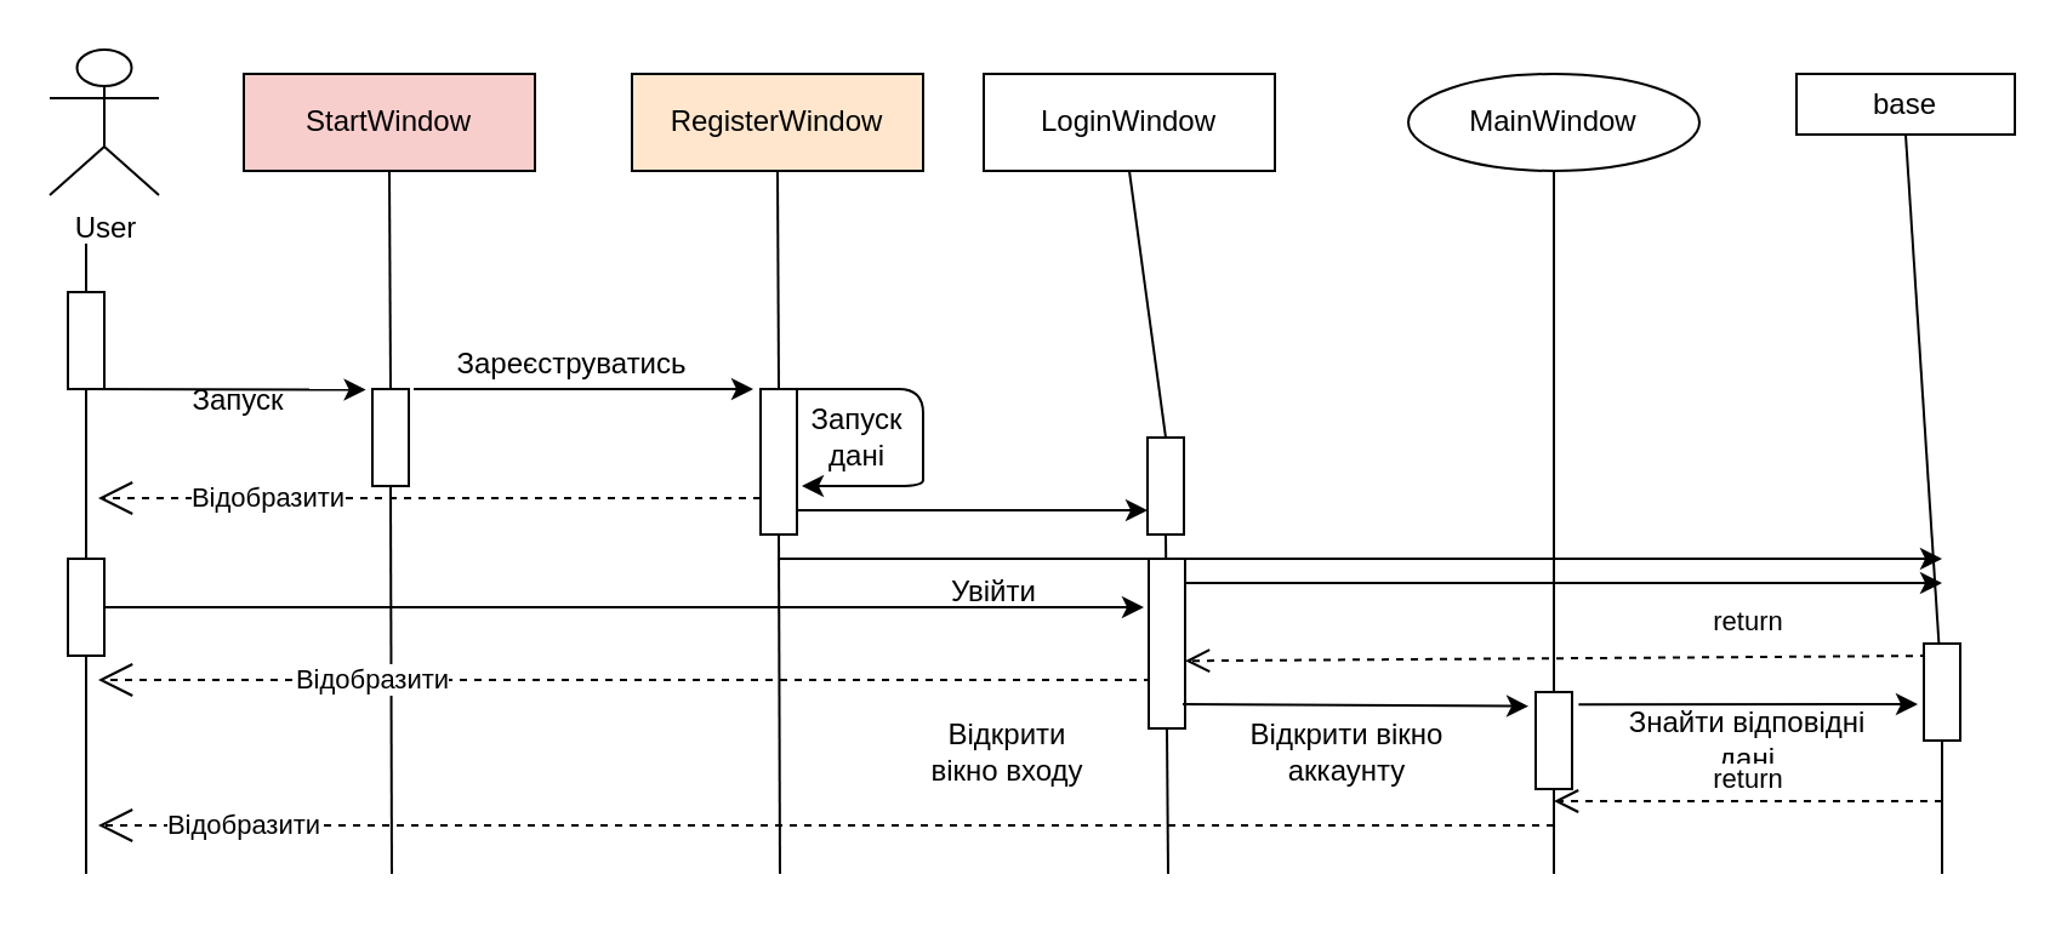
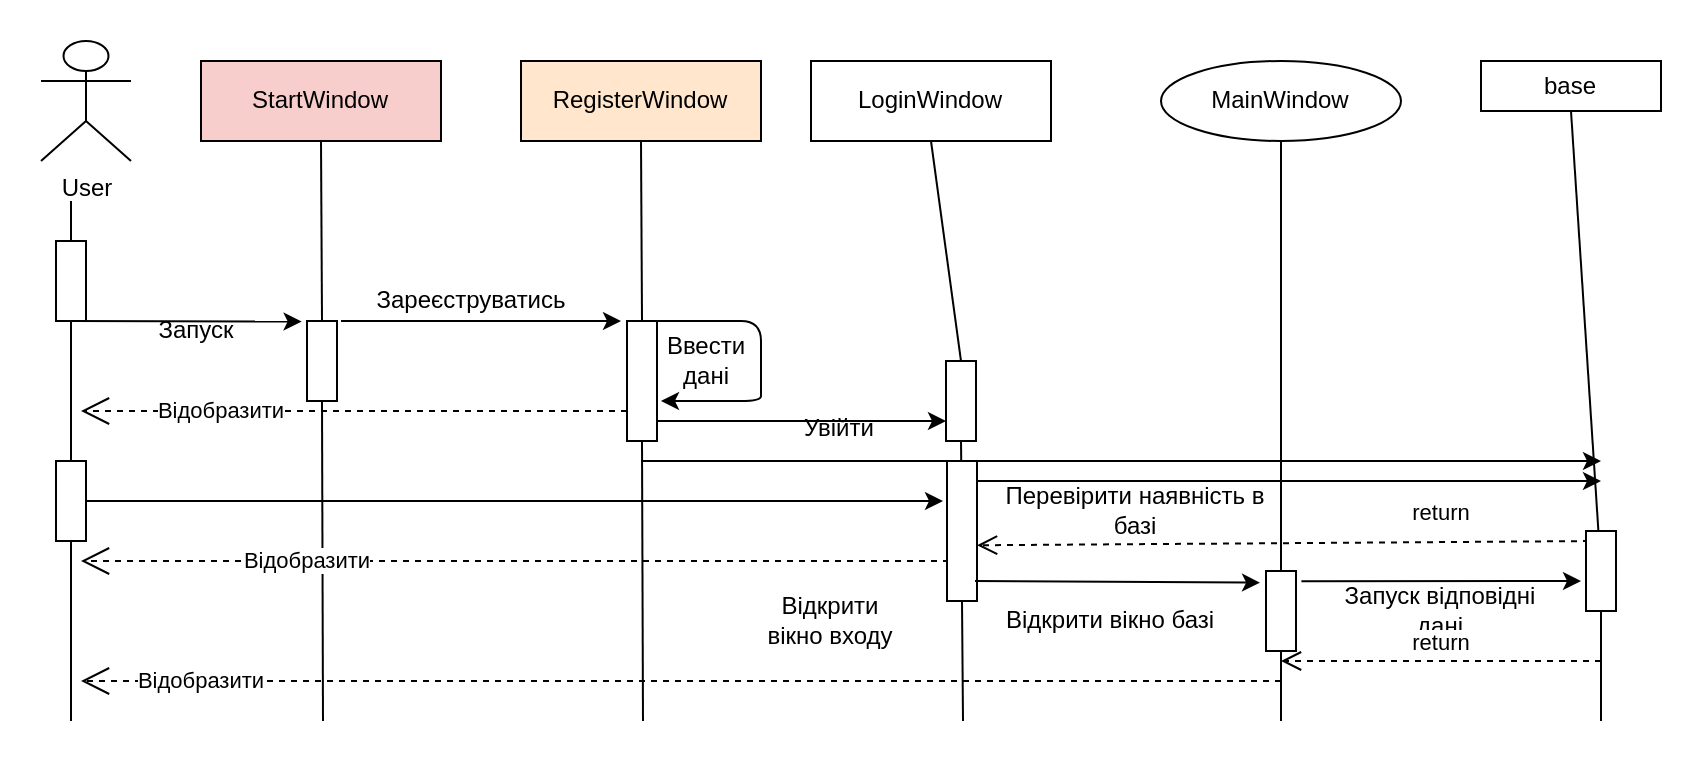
- <mxCell id="17" value="Запуск дані" style="text;html=1;strokeColor=none;fillColor=none;align=center;verticalAlign=middle;whiteSpace=wrap;rounded=0;" parent="1" vertex="1"><mxGeometry x="333" y="170" width="40" height="20" as="geometry" /></mxCell>
+ <mxCell id="17" value="Ввести дані" style="text;html=1;strokeColor=none;fillColor=none;align=center;verticalAlign=middle;whiteSpace=wrap;rounded=0;" parent="1" vertex="1"><mxGeometry x="333" y="170" width="40" height="20" as="geometry" /></mxCell>
- <mxCell id="21" value="Увійти" style="text;html=1;" parent="1" vertex="1"><mxGeometry x="390" y="230" width="60" height="30" as="geometry" /></mxCell>
+ <mxCell id="21" value="Увійти" style="text;html=1;" parent="1" vertex="1"><mxGeometry x="400" y="200" width="60" height="30" as="geometry" /></mxCell>
+ <mxCell id="43" value="Перевірити наявність в базі" style="text;html=1;strokeColor=none;fillColor=none;align=center;verticalAlign=middle;whiteSpace=wrap;rounded=0;" vertex="1" parent="1"><mxGeometry x="495" y="245" width="145" height="20" as="geometry" /></mxCell>
- <mxCell id="50" value="Знайти відповідні дані" style="text;html=1;strokeColor=none;fillColor=none;align=center;verticalAlign=middle;whiteSpace=wrap;rounded=0;" vertex="1" parent="1"><mxGeometry x="660" y="295" width="120" height="20" as="geometry" /></mxCell>
+ <mxCell id="50" value="Запуск відповідні дані" style="text;html=1;strokeColor=none;fillColor=none;align=center;verticalAlign=middle;whiteSpace=wrap;rounded=0;" vertex="1" parent="1"><mxGeometry x="660" y="295" width="120" height="20" as="geometry" /></mxCell>
- <mxCell id="46" value="Відкрити вікно аккаунту" style="text;html=1;strokeColor=none;fillColor=none;align=center;verticalAlign=middle;whiteSpace=wrap;rounded=0;" vertex="1" parent="1"><mxGeometry x="495" y="300" width="120" height="20" as="geometry" /></mxCell>
+ <mxCell id="46" value="Відкрити вікно базі" style="text;html=1;strokeColor=none;fillColor=none;align=center;verticalAlign=middle;whiteSpace=wrap;rounded=0;" vertex="1" parent="1"><mxGeometry x="495" y="300" width="120" height="20" as="geometry" /></mxCell>
